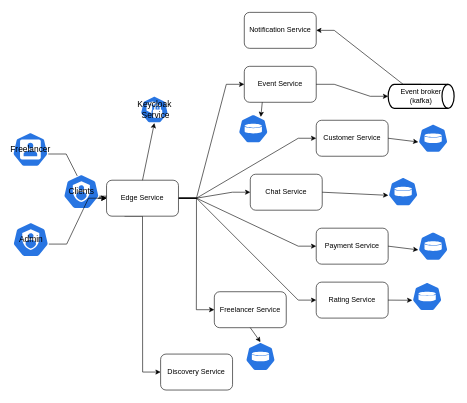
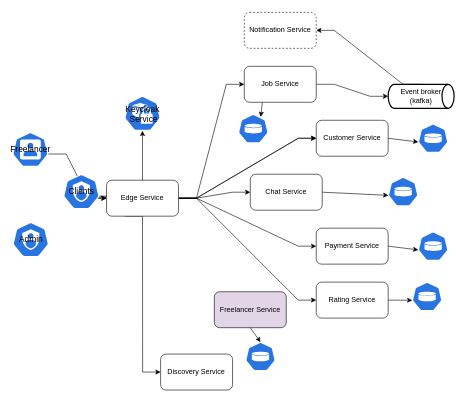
- <mxCell id="17" value="Notification Service&lt;br&gt;" style="rounded=1;whiteSpace=wrap;html=1;" parent="1" vertex="1"><mxGeometry x="407" y="20" width="120" height="60" as="geometry" /></mxCell>
+ <mxCell id="17" value="Notification Service&lt;br&gt;" style="rounded=1;whiteSpace=wrap;html=1;dashed=1;" parent="1" vertex="1"><mxGeometry x="407" y="20" width="120" height="60" as="geometry" /></mxCell>
- <mxCell id="23" value="Event Service" style="rounded=1;whiteSpace=wrap;html=1;" parent="1" vertex="1"><mxGeometry x="407" y="110" width="120" height="60" as="geometry" /></mxCell>
+ <mxCell id="23" value="Job Service" style="rounded=1;whiteSpace=wrap;html=1;" parent="1" vertex="1"><mxGeometry x="407" y="110" width="120" height="60" as="geometry" /></mxCell>
- <mxCell id="25" value="&lt;font style=&quot;font-size: 14px;&quot;&gt;Keycloak&lt;br&gt;&amp;nbsp;Service&lt;/font&gt;" style="aspect=fixed;sketch=0;html=1;dashed=0;whitespace=wrap;fillColor=#2875E2;strokeColor=#ffffff;points=[[0.005,0.63,0],[0.1,0.2,0],[0.9,0.2,0],[0.5,0,0],[0.995,0.63,0],[0.72,0.99,0],[0.5,1,0],[0.28,0.99,0]];shape=mxgraph.kubernetes.icon2;prIcon=psp" parent="1" vertex="1"><mxGeometry x="207" y="159.6" width="100" height="45" as="geometry" /></mxCell>
+ <mxCell id="25" value="&lt;font style=&quot;font-size: 14px;&quot;&gt;Keycloak&lt;br&gt;&amp;nbsp;Service&lt;/font&gt;" style="aspect=fixed;sketch=0;html=1;dashed=0;whitespace=wrap;fillColor=#2875E2;strokeColor=#ffffff;points=[[0.005,0.63,0],[0.1,0.2,0],[0.9,0.2,0],[0.5,0,0],[0.995,0.63,0],[0.72,0.99,0],[0.5,1,0],[0.28,0.99,0]];shape=mxgraph.kubernetes.icon2;prIcon=psp" parent="1" vertex="1"><mxGeometry x="207" y="159.6" width="60.42" height="58" as="geometry" /></mxCell>
- <mxCell id="6" style="edgeStyle=entityRelationEdgeStyle;rounded=0;orthogonalLoop=1;jettySize=auto;html=1;exitX=0.995;exitY=0.63;exitDx=0;exitDy=0;exitPerimeter=0;entryX=0;entryY=0.5;entryDx=0;entryDy=0;" parent="1" source="7" target="16" edge="1"><mxGeometry relative="1" as="geometry" /></mxCell>
- <mxCell id="15" style="edgeStyle=entityRelationEdgeStyle;rounded=0;orthogonalLoop=1;jettySize=auto;html=1;exitX=1;exitY=0.5;exitDx=0;exitDy=0;entryX=0;entryY=0.5;entryDx=0;entryDy=0;" edge="1" parent="1" source="16" target="21"><mxGeometry relative="1" as="geometry" /></mxCell>
+ <mxCell id="15" style="edgeStyle=entityRelationEdgeStyle;rounded=0;orthogonalLoop=1;jettySize=auto;html=1;exitX=1;exitY=0.5;exitDx=0;exitDy=0;" edge="1" parent="1" source="16" target="20"><mxGeometry relative="1" as="geometry" /></mxCell>
- <mxCell id="21" value="Freelancer Service" style="rounded=1;whiteSpace=wrap;html=1;" parent="1" vertex="1"><mxGeometry x="357" y="486" width="120" height="60" as="geometry" /></mxCell>
+ <mxCell id="21" value="Freelancer Service" style="rounded=1;whiteSpace=wrap;html=1;fillColor=#e1d5e7;" parent="1" vertex="1"><mxGeometry x="357" y="486" width="120" height="60" as="geometry" /></mxCell>
